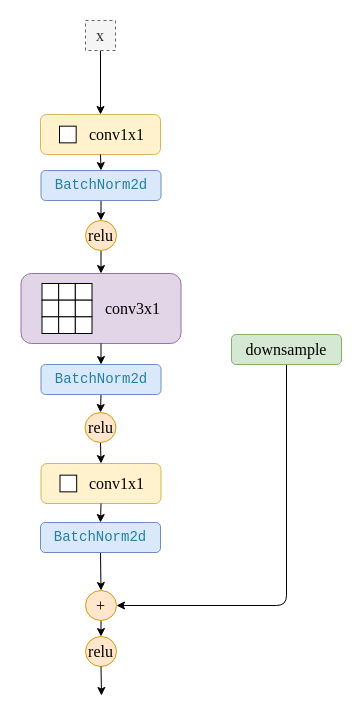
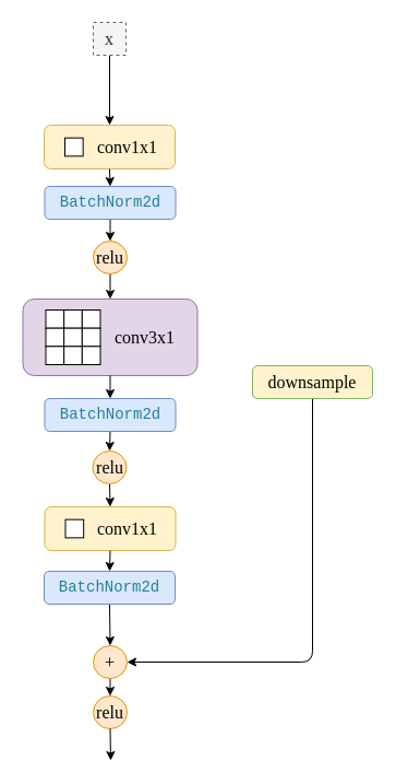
- <mxCell id="33" value="downsample" style="rounded=1;whiteSpace=wrap;html=1;fontFamily=Times New Roman;fontSize=16;fillColor=#d5e8d4;strokeColor=#82b366;" vertex="1" parent="1"><mxGeometry x="231" y="334" width="110" height="30" as="geometry" /></mxCell>
+ <mxCell id="33" value="downsample" style="rounded=1;whiteSpace=wrap;html=1;fontFamily=Times New Roman;fontSize=16;fillColor=#fff2cc;strokeColor=#82b366;" vertex="1" parent="1"><mxGeometry x="231" y="334" width="110" height="30" as="geometry" /></mxCell>
